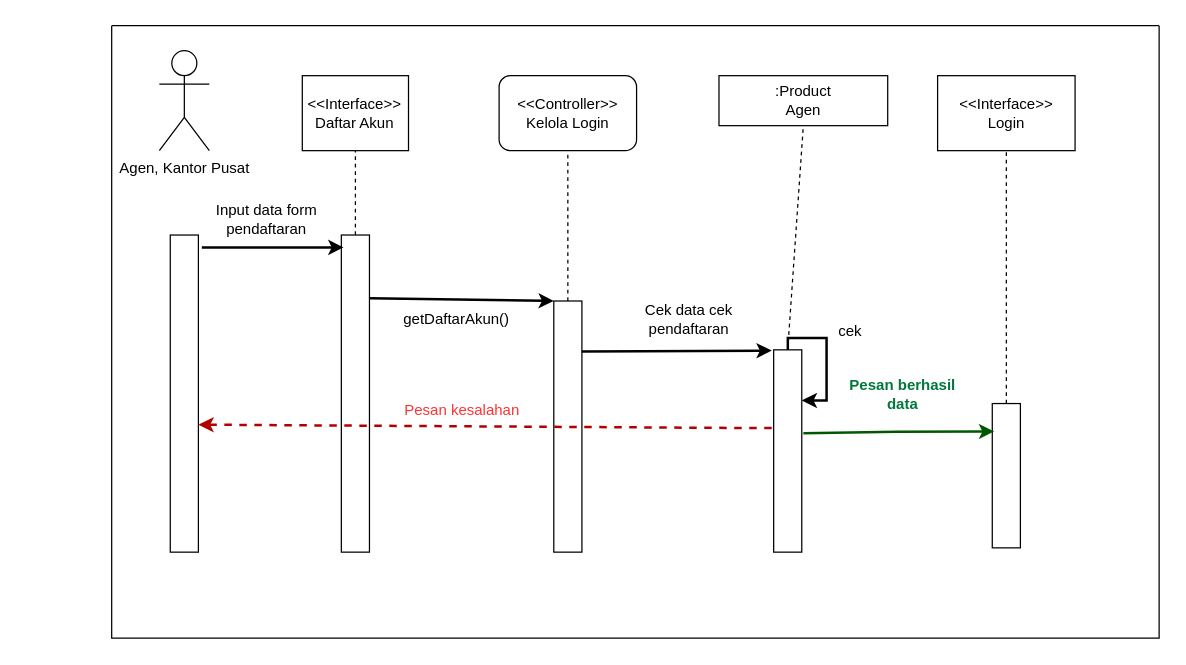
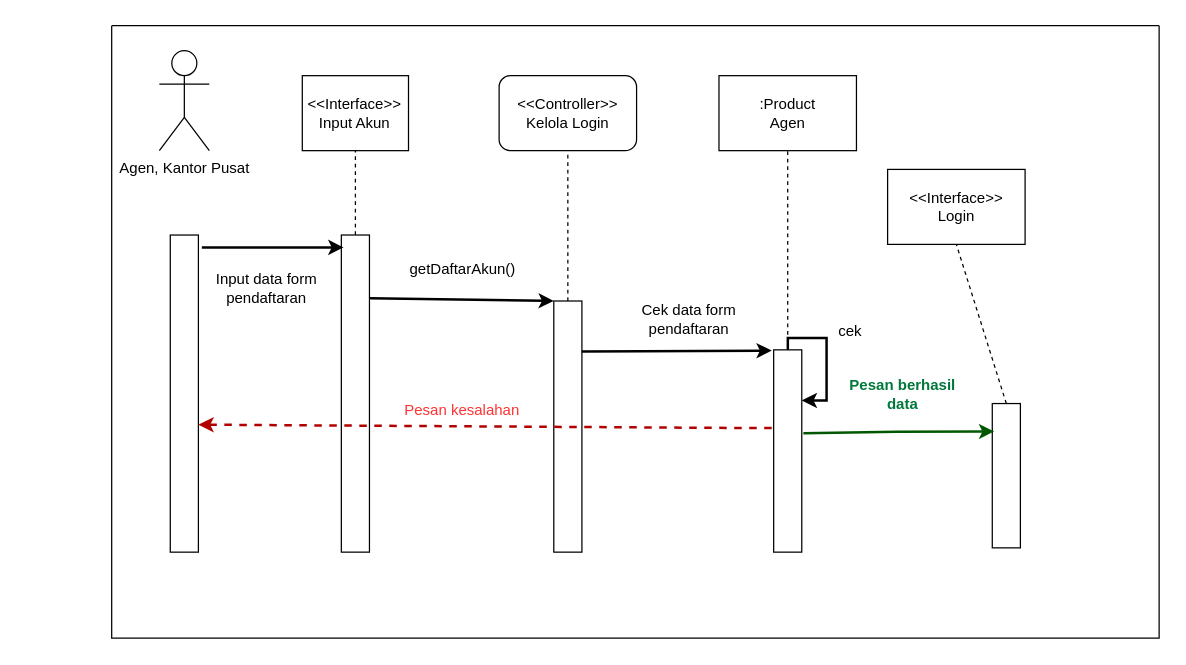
- <mxCell id="7" value=":Product&lt;br&gt;Agen" style="rounded=0;whiteSpace=wrap;html=1;" parent="4" vertex="1"><mxGeometry x="485.94" y="40" width="135" height="40" as="geometry" /></mxCell>
+ <mxCell id="7" value=":Product&lt;br&gt;Agen" style="rounded=0;whiteSpace=wrap;html=1;" parent="4" vertex="1"><mxGeometry x="485.94" y="40" width="110" height="60" as="geometry" /></mxCell>
- <mxCell id="20" value="&amp;lt;&amp;lt;Interface&amp;gt;&amp;gt;&lt;br&gt;Daftar Akun" style="rounded=0;whiteSpace=wrap;html=1;" parent="4" vertex="1"><mxGeometry x="152.52" y="40" width="84.98" height="60" as="geometry" /></mxCell>
+ <mxCell id="20" value="&amp;lt;&amp;lt;Interface&amp;gt;&amp;gt;&lt;br&gt;Input Akun" style="rounded=0;whiteSpace=wrap;html=1;" parent="4" vertex="1"><mxGeometry x="152.52" y="40" width="84.98" height="60" as="geometry" /></mxCell>
- <mxCell id="13" value="&amp;lt;&amp;lt;Interface&amp;gt;&amp;gt;&lt;br&gt;Login" style="rounded=0;whiteSpace=wrap;html=1;" parent="4" vertex="1"><mxGeometry x="660.87" y="40" width="110" height="60" as="geometry" /></mxCell>
+ <mxCell id="13" value="&amp;lt;&amp;lt;Interface&amp;gt;&amp;gt;&lt;br&gt;Login" style="rounded=0;whiteSpace=wrap;html=1;" parent="4" vertex="1"><mxGeometry x="620.87" y="115" width="110" height="60" as="geometry" /></mxCell>
- <mxCell id="19" value="Input data form pendaftaran" style="text;html=1;strokeColor=none;fillColor=none;align=center;verticalAlign=middle;whiteSpace=wrap;rounded=0;" parent="4" vertex="1"><mxGeometry x="78.13" y="140" width="91.87" height="30" as="geometry" /></mxCell>
+ <mxCell id="19" value="Input data form pendaftaran" style="text;html=1;strokeColor=none;fillColor=none;align=center;verticalAlign=middle;whiteSpace=wrap;rounded=0;" parent="4" vertex="1"><mxGeometry x="78.13" y="195" width="91.87" height="30" as="geometry" /></mxCell>
- <mxCell id="22" value="getDaftarAkun()" style="text;html=1;strokeColor=none;fillColor=none;align=center;verticalAlign=middle;whiteSpace=wrap;rounded=0;" parent="4" vertex="1"><mxGeometry x="233.13" y="220" width="85.94" height="30" as="geometry" /></mxCell>
+ <mxCell id="22" value="getDaftarAkun()" style="text;html=1;strokeColor=none;fillColor=none;align=center;verticalAlign=middle;whiteSpace=wrap;rounded=0;" parent="4" vertex="1"><mxGeometry x="238.13" y="180" width="85.94" height="30" as="geometry" /></mxCell>
- <mxCell id="12" value="Cek data cek pendaftaran" style="text;html=1;strokeColor=none;fillColor=none;align=center;verticalAlign=middle;whiteSpace=wrap;rounded=0;" parent="4" vertex="1"><mxGeometry x="421.97" y="220" width="80" height="30" as="geometry" /></mxCell>
+ <mxCell id="12" value="Cek data form pendaftaran" style="text;html=1;strokeColor=none;fillColor=none;align=center;verticalAlign=middle;whiteSpace=wrap;rounded=0;" parent="4" vertex="1"><mxGeometry x="421.97" y="220" width="80" height="30" as="geometry" /></mxCell>
